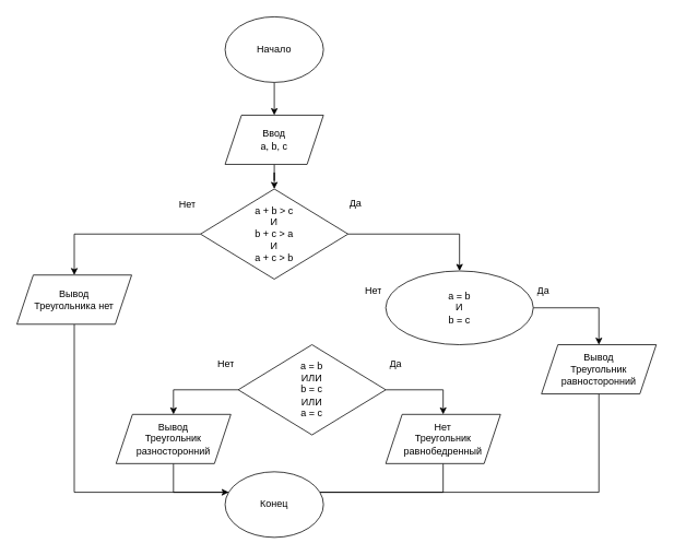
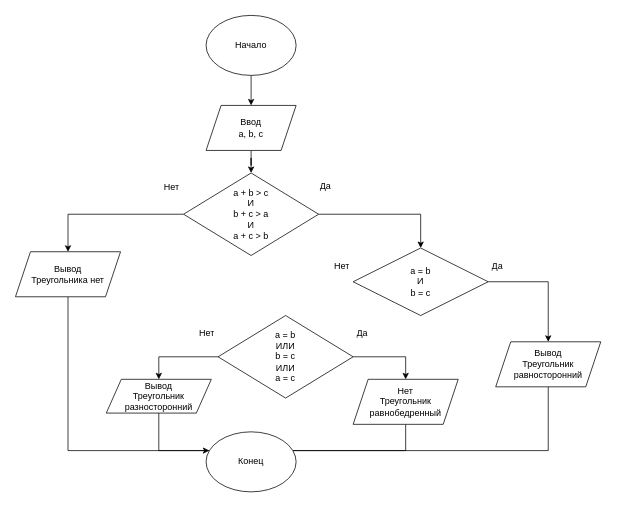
- <mxCell id="12" value="a = b&lt;br&gt;И&lt;br&gt;b = c" style="ellipse;whiteSpace=wrap;html=1;" vertex="1" parent="1"><mxGeometry x="470" y="330" width="180" height="90" as="geometry" /></mxCell>
+ <mxCell id="12" value="a = b&lt;br&gt;И&lt;br&gt;b = c" style="rhombus;whiteSpace=wrap;html=1;" vertex="1" parent="1"><mxGeometry x="470" y="330" width="180" height="90" as="geometry" /></mxCell>
- <mxCell id="18" value="Вывод&lt;br&gt;Треугольник&lt;br&gt;равносторонний" style="shape=parallelogram;perimeter=parallelogramPerimeter;whiteSpace=wrap;html=1;fixedSize=1;" vertex="1" parent="1"><mxGeometry x="660" y="420" width="140" height="60" as="geometry" /></mxCell>
+ <mxCell id="18" value="Вывод&lt;br&gt;Треугольник&lt;br&gt;равносторонний" style="shape=parallelogram;perimeter=parallelogramPerimeter;whiteSpace=wrap;html=1;fixedSize=1;" vertex="1" parent="1"><mxGeometry x="660" y="455" width="140" height="60" as="geometry" /></mxCell>
- <mxCell id="27" value="Вывод&lt;br&gt;Треугольник&lt;br&gt;разносторонний" style="shape=parallelogram;perimeter=parallelogramPerimeter;whiteSpace=wrap;html=1;fixedSize=1;" vertex="1" parent="1"><mxGeometry x="141" y="505" width="140" height="60" as="geometry" /></mxCell>
+ <mxCell id="27" value="Вывод&lt;br&gt;Треугольник&lt;br&gt;разносторонний" style="shape=parallelogram;perimeter=parallelogramPerimeter;whiteSpace=wrap;html=1;fixedSize=1;" vertex="1" parent="1"><mxGeometry x="141" y="505" width="140" height="45" as="geometry" /></mxCell>
